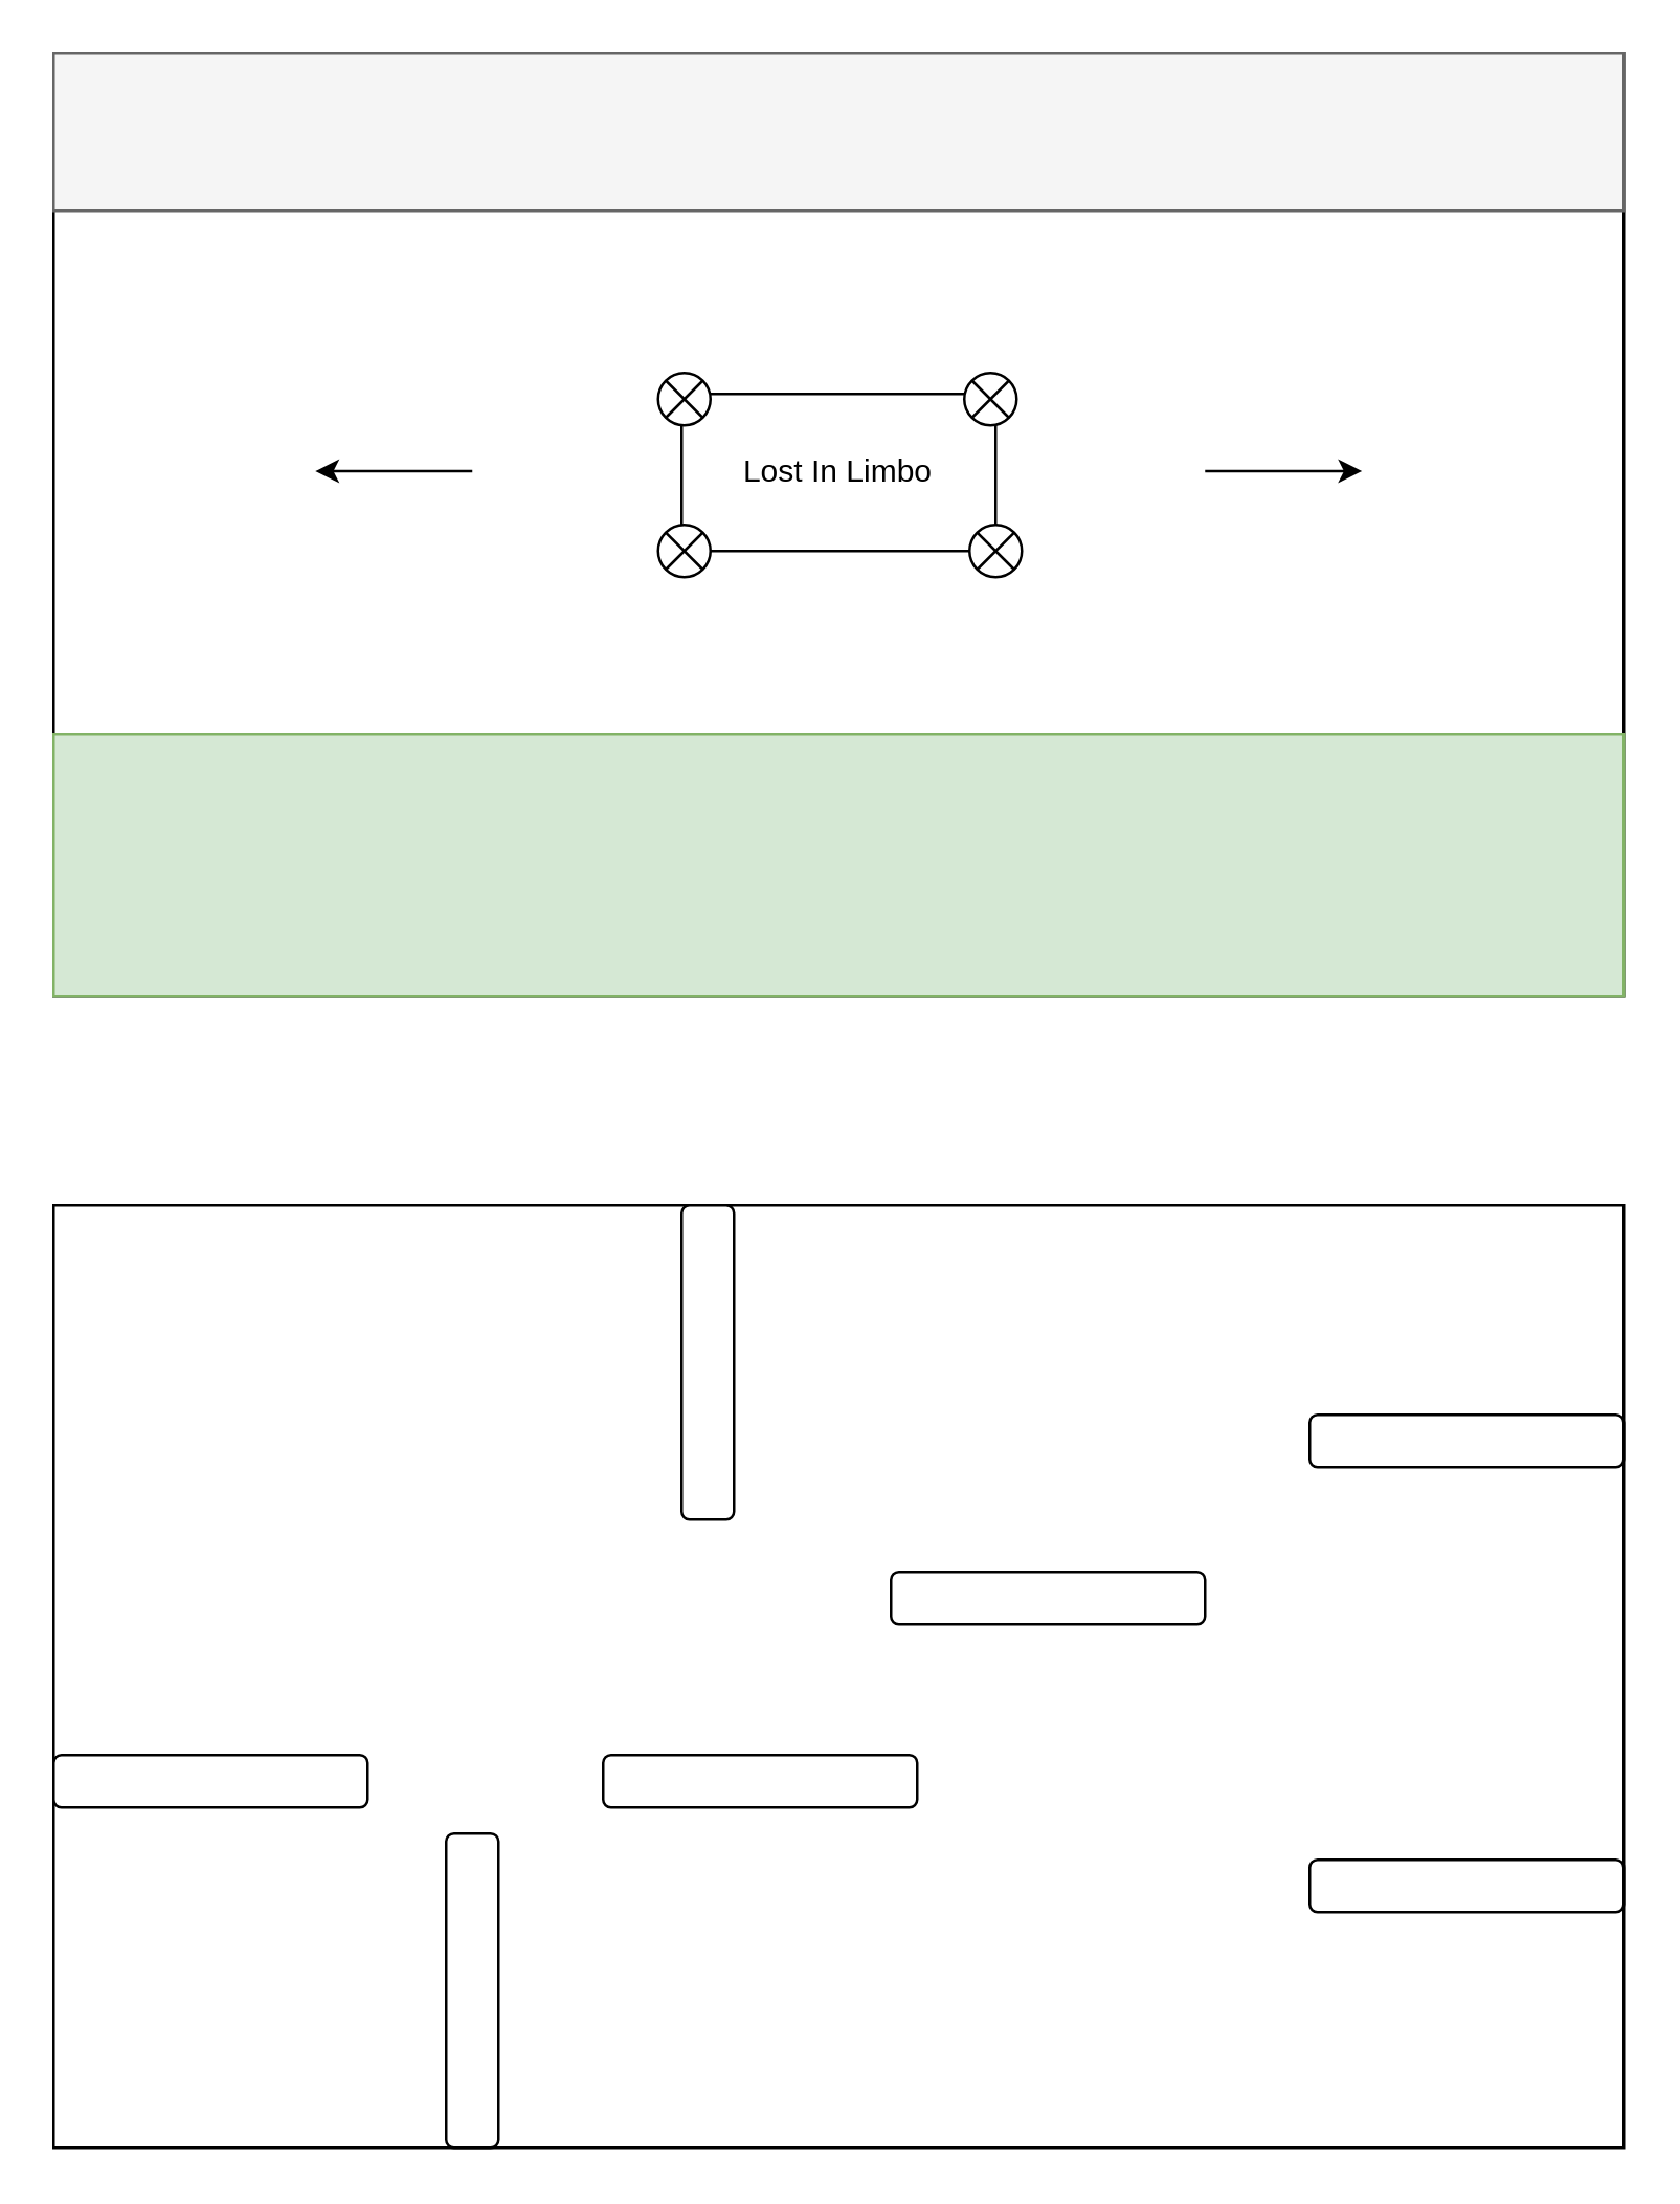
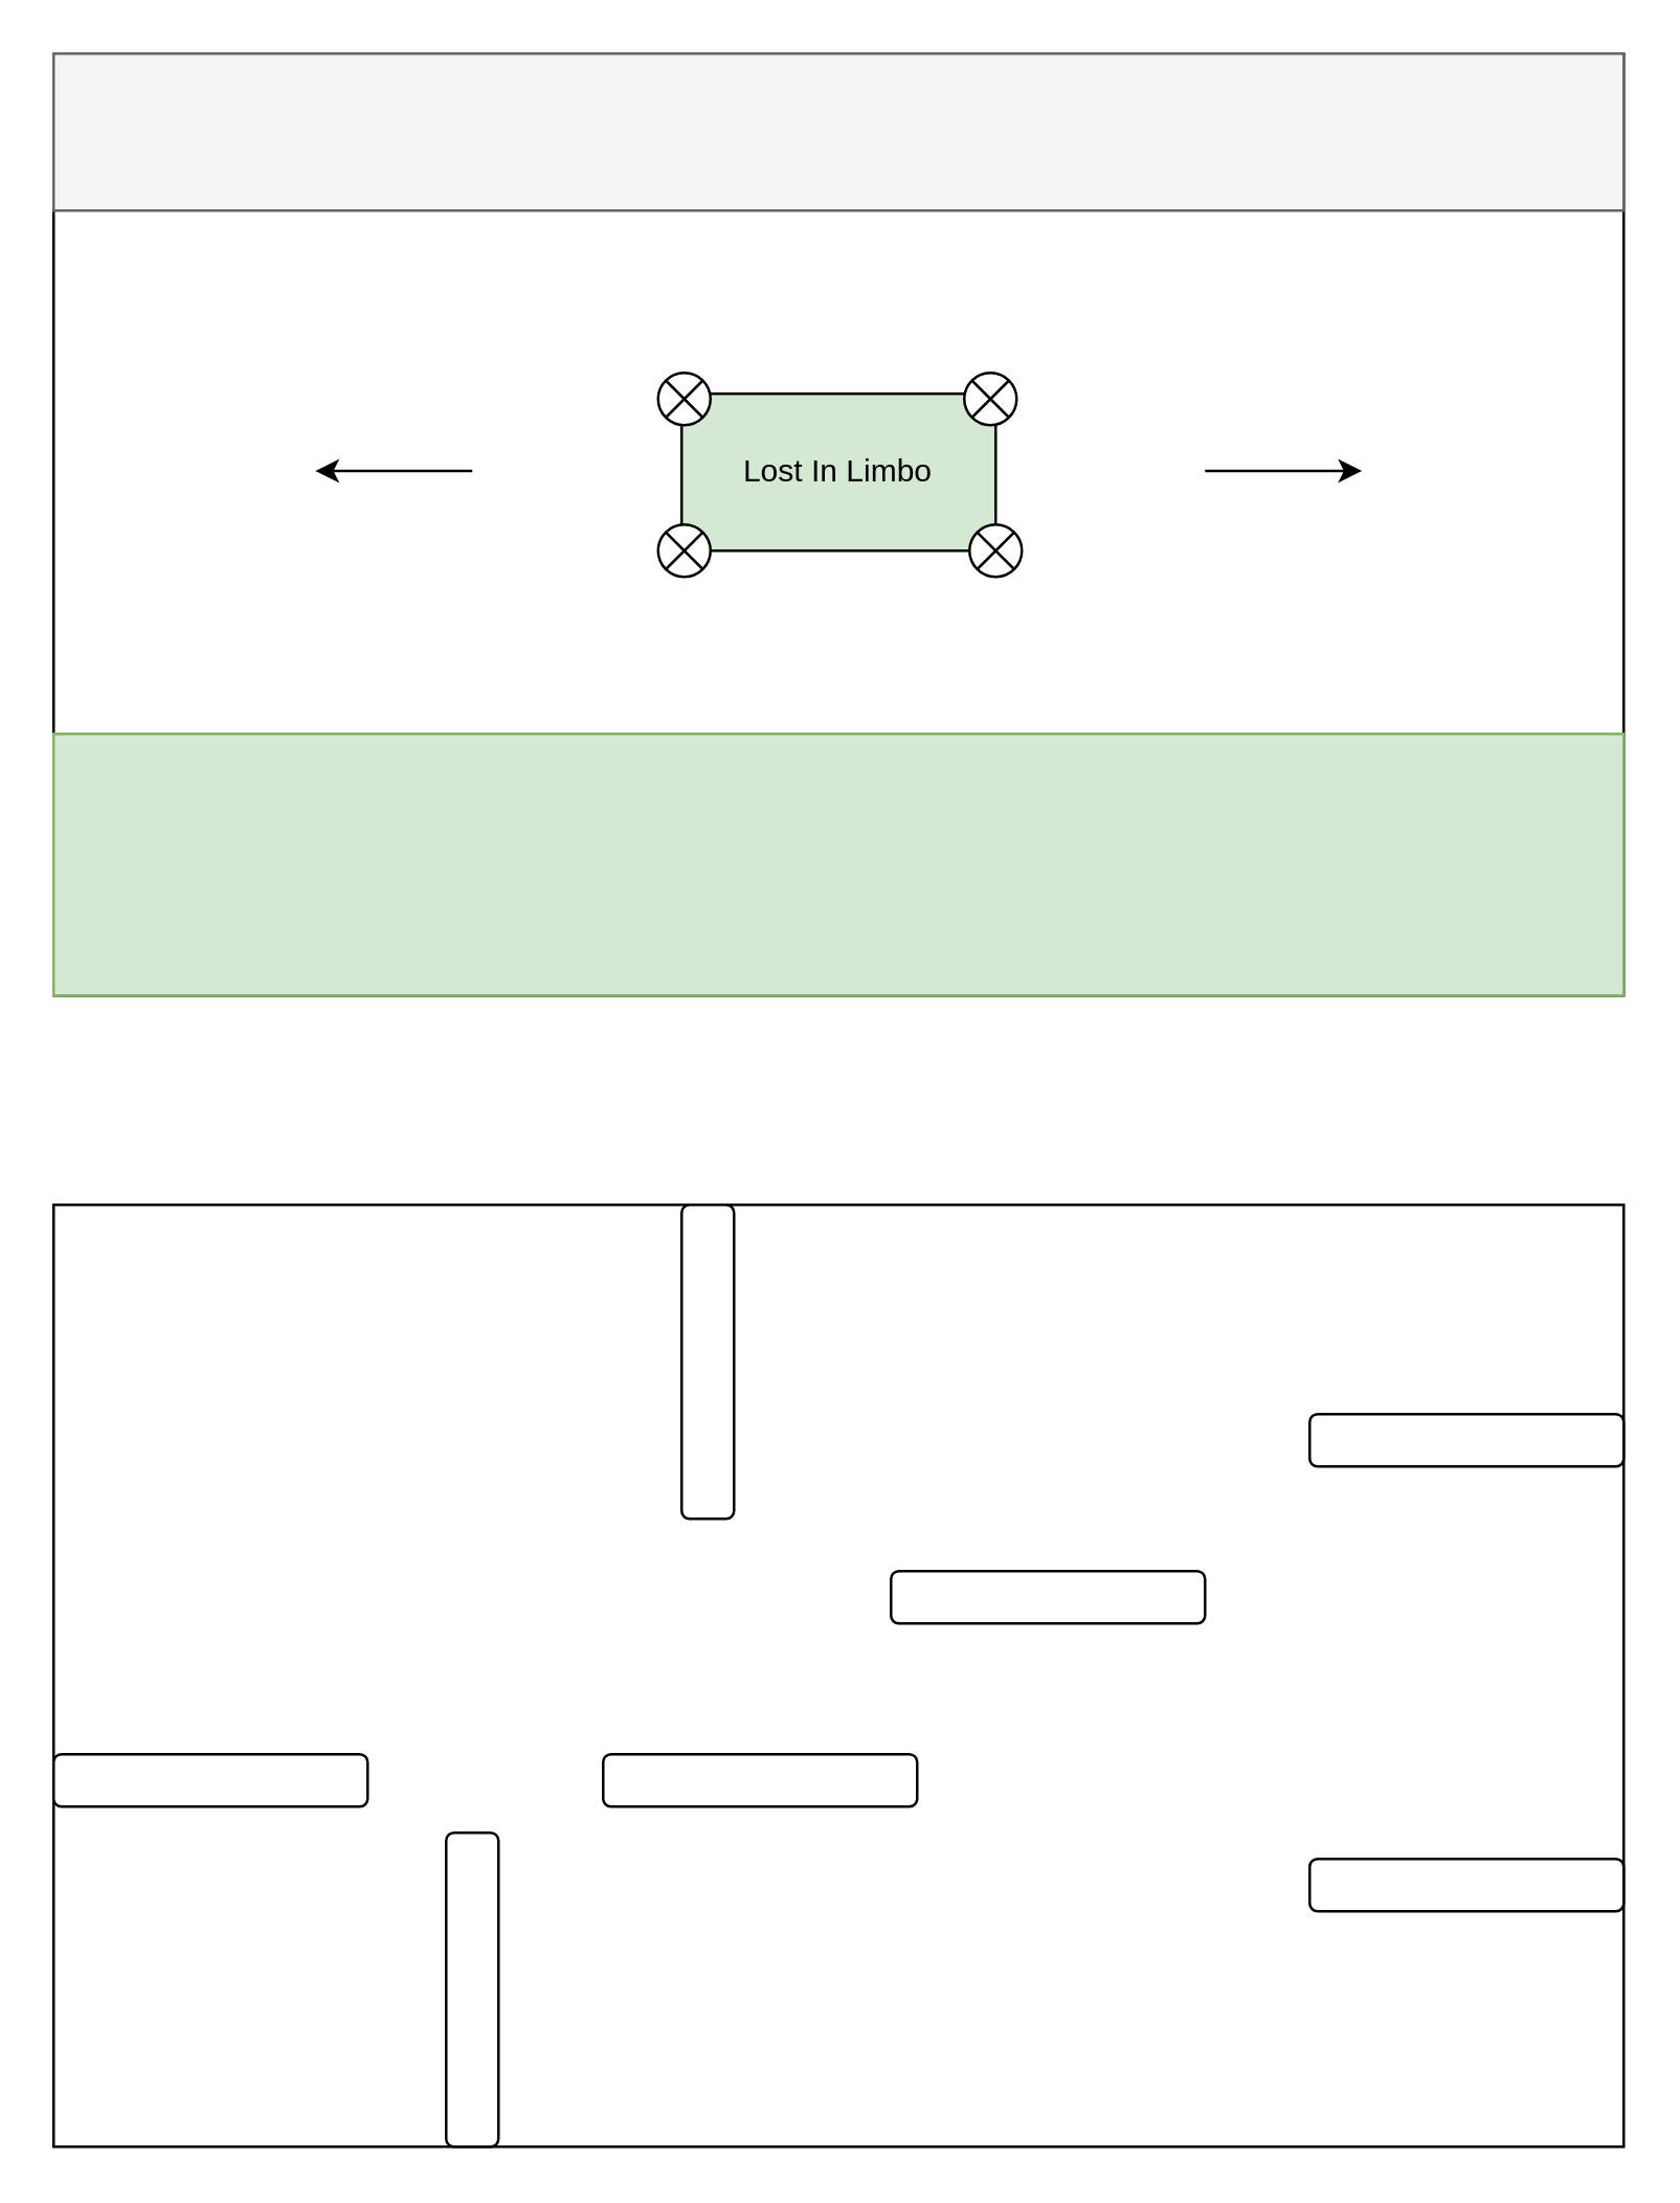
- <mxCell id="13" value="Lost In Limbo" style="rounded=1;whiteSpace=wrap;html=1;" parent="1" vertex="1"><mxGeometry x="260" y="150" width="120" height="60" as="geometry" /></mxCell>
+ <mxCell id="13" value="Lost In Limbo" style="rounded=1;whiteSpace=wrap;html=1;fillColor=#d5e8d4;" parent="1" vertex="1"><mxGeometry x="260" y="150" width="120" height="60" as="geometry" /></mxCell>
